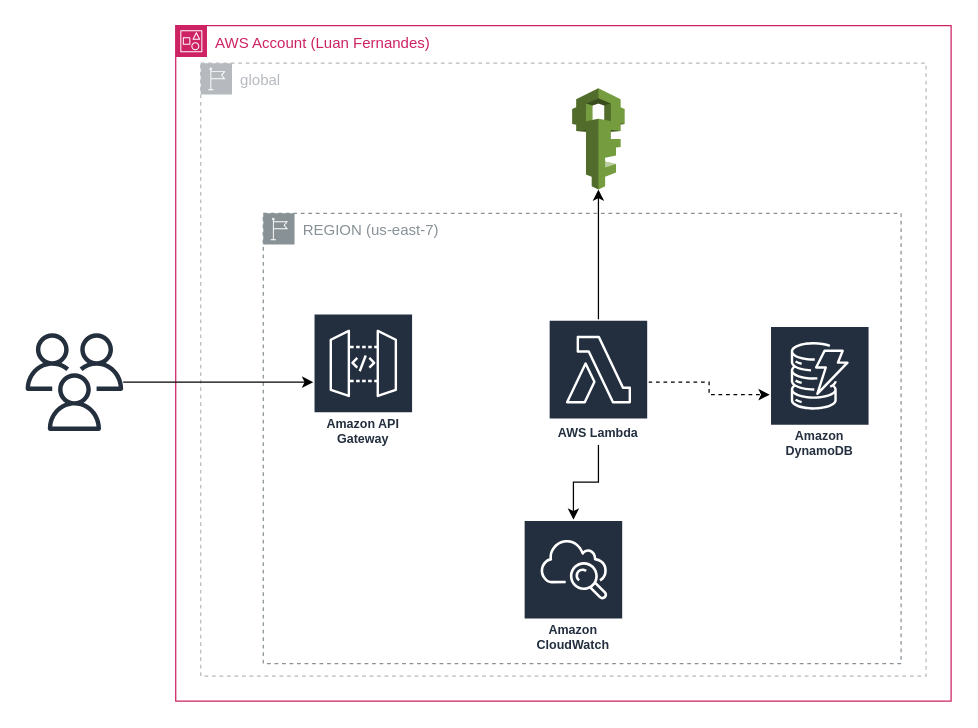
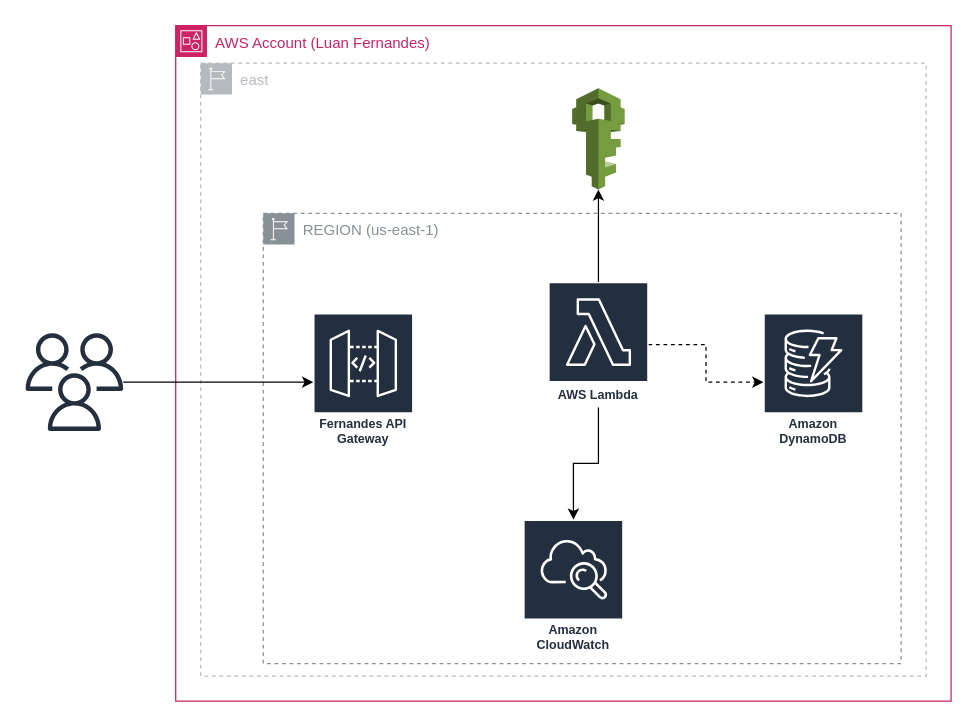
- <mxCell id="3" value="global" style="sketch=0;outlineConnect=0;gradientColor=none;html=1;whiteSpace=wrap;fontSize=12;fontStyle=0;shape=mxgraph.aws4.group;grIcon=mxgraph.aws4.group_region;strokeColor=#B6BABF;fillColor=none;verticalAlign=top;align=left;spacingLeft=30;fontColor=#B6BABF;dashed=1;" vertex="1" parent="2"><mxGeometry x="20" y="30" width="580" height="490" as="geometry" /></mxCell>
+ <mxCell id="3" value="east" style="sketch=0;outlineConnect=0;gradientColor=none;html=1;whiteSpace=wrap;fontSize=12;fontStyle=0;shape=mxgraph.aws4.group;grIcon=mxgraph.aws4.group_region;strokeColor=#B6BABF;fillColor=none;verticalAlign=top;align=left;spacingLeft=30;fontColor=#B6BABF;dashed=1;" vertex="1" parent="2"><mxGeometry x="20" y="30" width="580" height="490" as="geometry" /></mxCell>
- <mxCell id="4" value="REGION (us-east-7)&amp;nbsp;" style="sketch=0;outlineConnect=0;gradientColor=none;html=1;whiteSpace=wrap;fontSize=12;fontStyle=0;shape=mxgraph.aws4.group;grIcon=mxgraph.aws4.group_region;strokeColor=#879196;fillColor=none;verticalAlign=top;align=left;spacingLeft=30;fontColor=#879196;dashed=1;" vertex="1" parent="2"><mxGeometry x="70" y="150" width="510" height="360" as="geometry" /></mxCell>
+ <mxCell id="4" value="REGION (us-east-1)&amp;nbsp;" style="sketch=0;outlineConnect=0;gradientColor=none;html=1;whiteSpace=wrap;fontSize=12;fontStyle=0;shape=mxgraph.aws4.group;grIcon=mxgraph.aws4.group_region;strokeColor=#879196;fillColor=none;verticalAlign=top;align=left;spacingLeft=30;fontColor=#879196;dashed=1;" vertex="1" parent="2"><mxGeometry x="70" y="150" width="510" height="360" as="geometry" /></mxCell>
- <mxCell id="9" value="AWS Lambda" style="sketch=0;outlineConnect=0;fontColor=#232F3E;gradientColor=none;strokeColor=#ffffff;fillColor=#232F3E;dashed=0;verticalLabelPosition=middle;verticalAlign=bottom;align=center;html=1;whiteSpace=wrap;fontSize=10;fontStyle=1;spacing=3;shape=mxgraph.aws4.productIcon;prIcon=mxgraph.aws4.lambda;" vertex="1" parent="2"><mxGeometry x="298" y="235" width="80" height="100" as="geometry" /></mxCell>
+ <mxCell id="9" value="AWS Lambda" style="sketch=0;outlineConnect=0;fontColor=#232F3E;gradientColor=none;strokeColor=#ffffff;fillColor=#232F3E;dashed=0;verticalLabelPosition=middle;verticalAlign=bottom;align=center;html=1;whiteSpace=wrap;fontSize=10;fontStyle=1;spacing=3;shape=mxgraph.aws4.productIcon;prIcon=mxgraph.aws4.lambda;" vertex="1" parent="2"><mxGeometry x="298" y="205" width="80" height="100" as="geometry" /></mxCell>
- <mxCell id="10" value="Amazon DynamoDB" style="sketch=0;outlineConnect=0;fontColor=#232F3E;gradientColor=none;strokeColor=#ffffff;fillColor=#232F3E;dashed=0;verticalLabelPosition=middle;verticalAlign=bottom;align=center;html=1;whiteSpace=wrap;fontSize=10;fontStyle=1;spacing=3;shape=mxgraph.aws4.productIcon;prIcon=mxgraph.aws4.dynamodb;" vertex="1" parent="2"><mxGeometry x="475" y="240" width="80" height="110" as="geometry" /></mxCell>
+ <mxCell id="10" value="Amazon DynamoDB" style="sketch=0;outlineConnect=0;fontColor=#232F3E;gradientColor=none;strokeColor=#ffffff;fillColor=#232F3E;dashed=0;verticalLabelPosition=middle;verticalAlign=bottom;align=center;html=1;whiteSpace=wrap;fontSize=10;fontStyle=1;spacing=3;shape=mxgraph.aws4.productIcon;prIcon=mxgraph.aws4.dynamodb;" vertex="1" parent="2"><mxGeometry x="470" y="230" width="80" height="110" as="geometry" /></mxCell>
- <mxCell id="5" value="Amazon API Gateway" style="sketch=0;outlineConnect=0;fontColor=#232F3E;gradientColor=none;strokeColor=#ffffff;fillColor=#232F3E;dashed=0;verticalLabelPosition=middle;verticalAlign=bottom;align=center;html=1;whiteSpace=wrap;fontSize=10;fontStyle=1;spacing=3;shape=mxgraph.aws4.productIcon;prIcon=mxgraph.aws4.api_gateway;" vertex="1" parent="2"><mxGeometry x="110" y="230" width="80" height="110" as="geometry" /></mxCell>
+ <mxCell id="5" value="Fernandes API Gateway" style="sketch=0;outlineConnect=0;fontColor=#232F3E;gradientColor=none;strokeColor=#ffffff;fillColor=#232F3E;dashed=0;verticalLabelPosition=middle;verticalAlign=bottom;align=center;html=1;whiteSpace=wrap;fontSize=10;fontStyle=1;spacing=3;shape=mxgraph.aws4.productIcon;prIcon=mxgraph.aws4.api_gateway;" vertex="1" parent="2"><mxGeometry x="110" y="230" width="80" height="110" as="geometry" /></mxCell>
